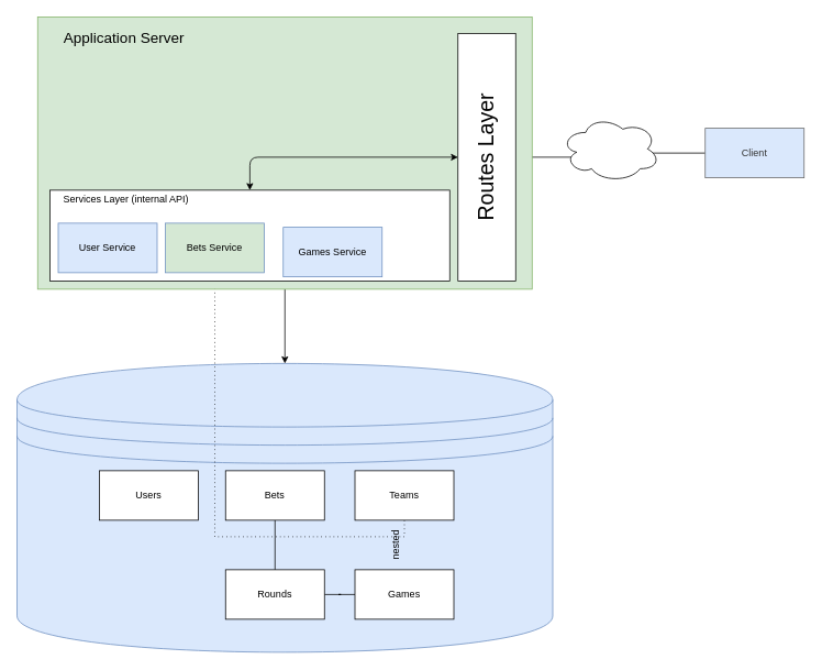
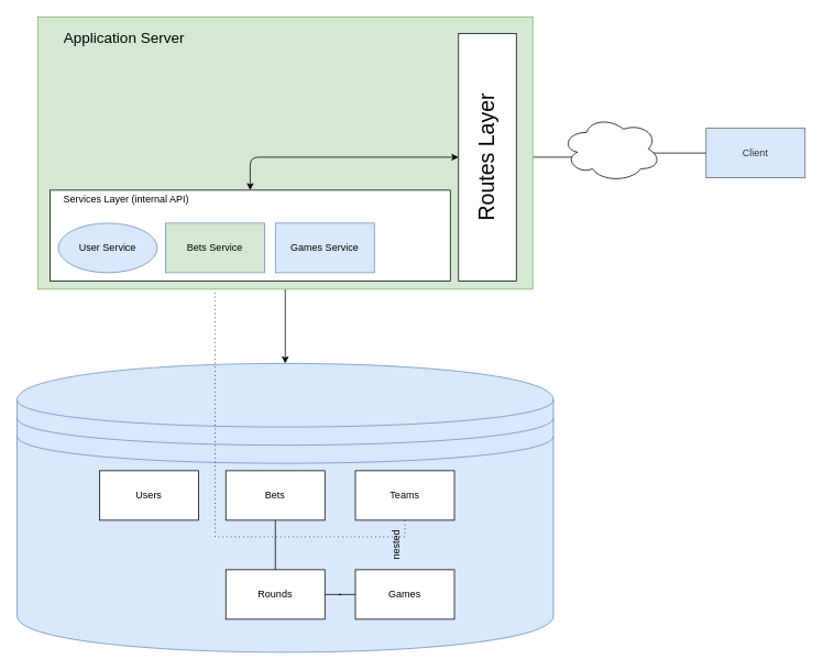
- <mxCell id="21" value="User Service" style="rounded=0;whiteSpace=wrap;html=1;fillColor=#dae8fc;strokeColor=#6c8ebf;" vertex="1" parent="16"><mxGeometry x="25" y="250" width="120" height="60" as="geometry" /></mxCell>
+ <mxCell id="21" value="User Service" style="ellipse;whiteSpace=wrap;html=1;fillColor=#dae8fc;strokeColor=#6c8ebf;" vertex="1" parent="16"><mxGeometry x="25" y="250" width="120" height="60" as="geometry" /></mxCell>
- <mxCell id="23" value="Games Service" style="rounded=0;whiteSpace=wrap;html=1;fillColor=#dae8fc;strokeColor=#6c8ebf;" vertex="1" parent="16"><mxGeometry x="298" y="255" width="120" height="60" as="geometry" /></mxCell>
+ <mxCell id="23" value="Games Service" style="rounded=0;whiteSpace=wrap;html=1;fillColor=#dae8fc;strokeColor=#6c8ebf;" vertex="1" parent="16"><mxGeometry x="288" y="250" width="120" height="60" as="geometry" /></mxCell>
